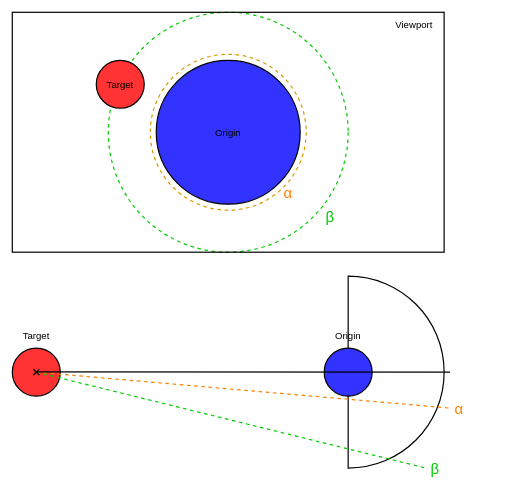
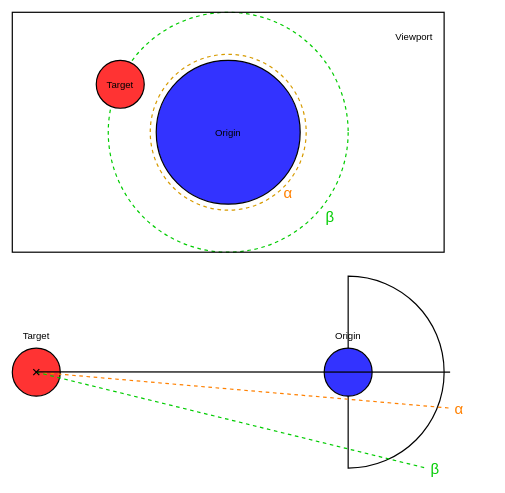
- <mxCell id="7" value="&lt;div style=&quot;font-size: 16px;&quot;&gt;Viewport&lt;/div&gt;" style="text;html=1;strokeColor=none;fillColor=none;align=center;verticalAlign=middle;whiteSpace=wrap;rounded=0;fontSize=16;" parent="1" vertex="1"><mxGeometry x="650" y="20" width="80" height="40" as="geometry" /></mxCell>
+ <mxCell id="7" value="&lt;div style=&quot;font-size: 16px;&quot;&gt;Viewport&lt;/div&gt;" style="text;html=1;strokeColor=none;fillColor=none;align=center;verticalAlign=middle;whiteSpace=wrap;rounded=0;fontSize=16;" parent="1" vertex="1"><mxGeometry x="650" y="40" width="80" height="40" as="geometry" /></mxCell>
